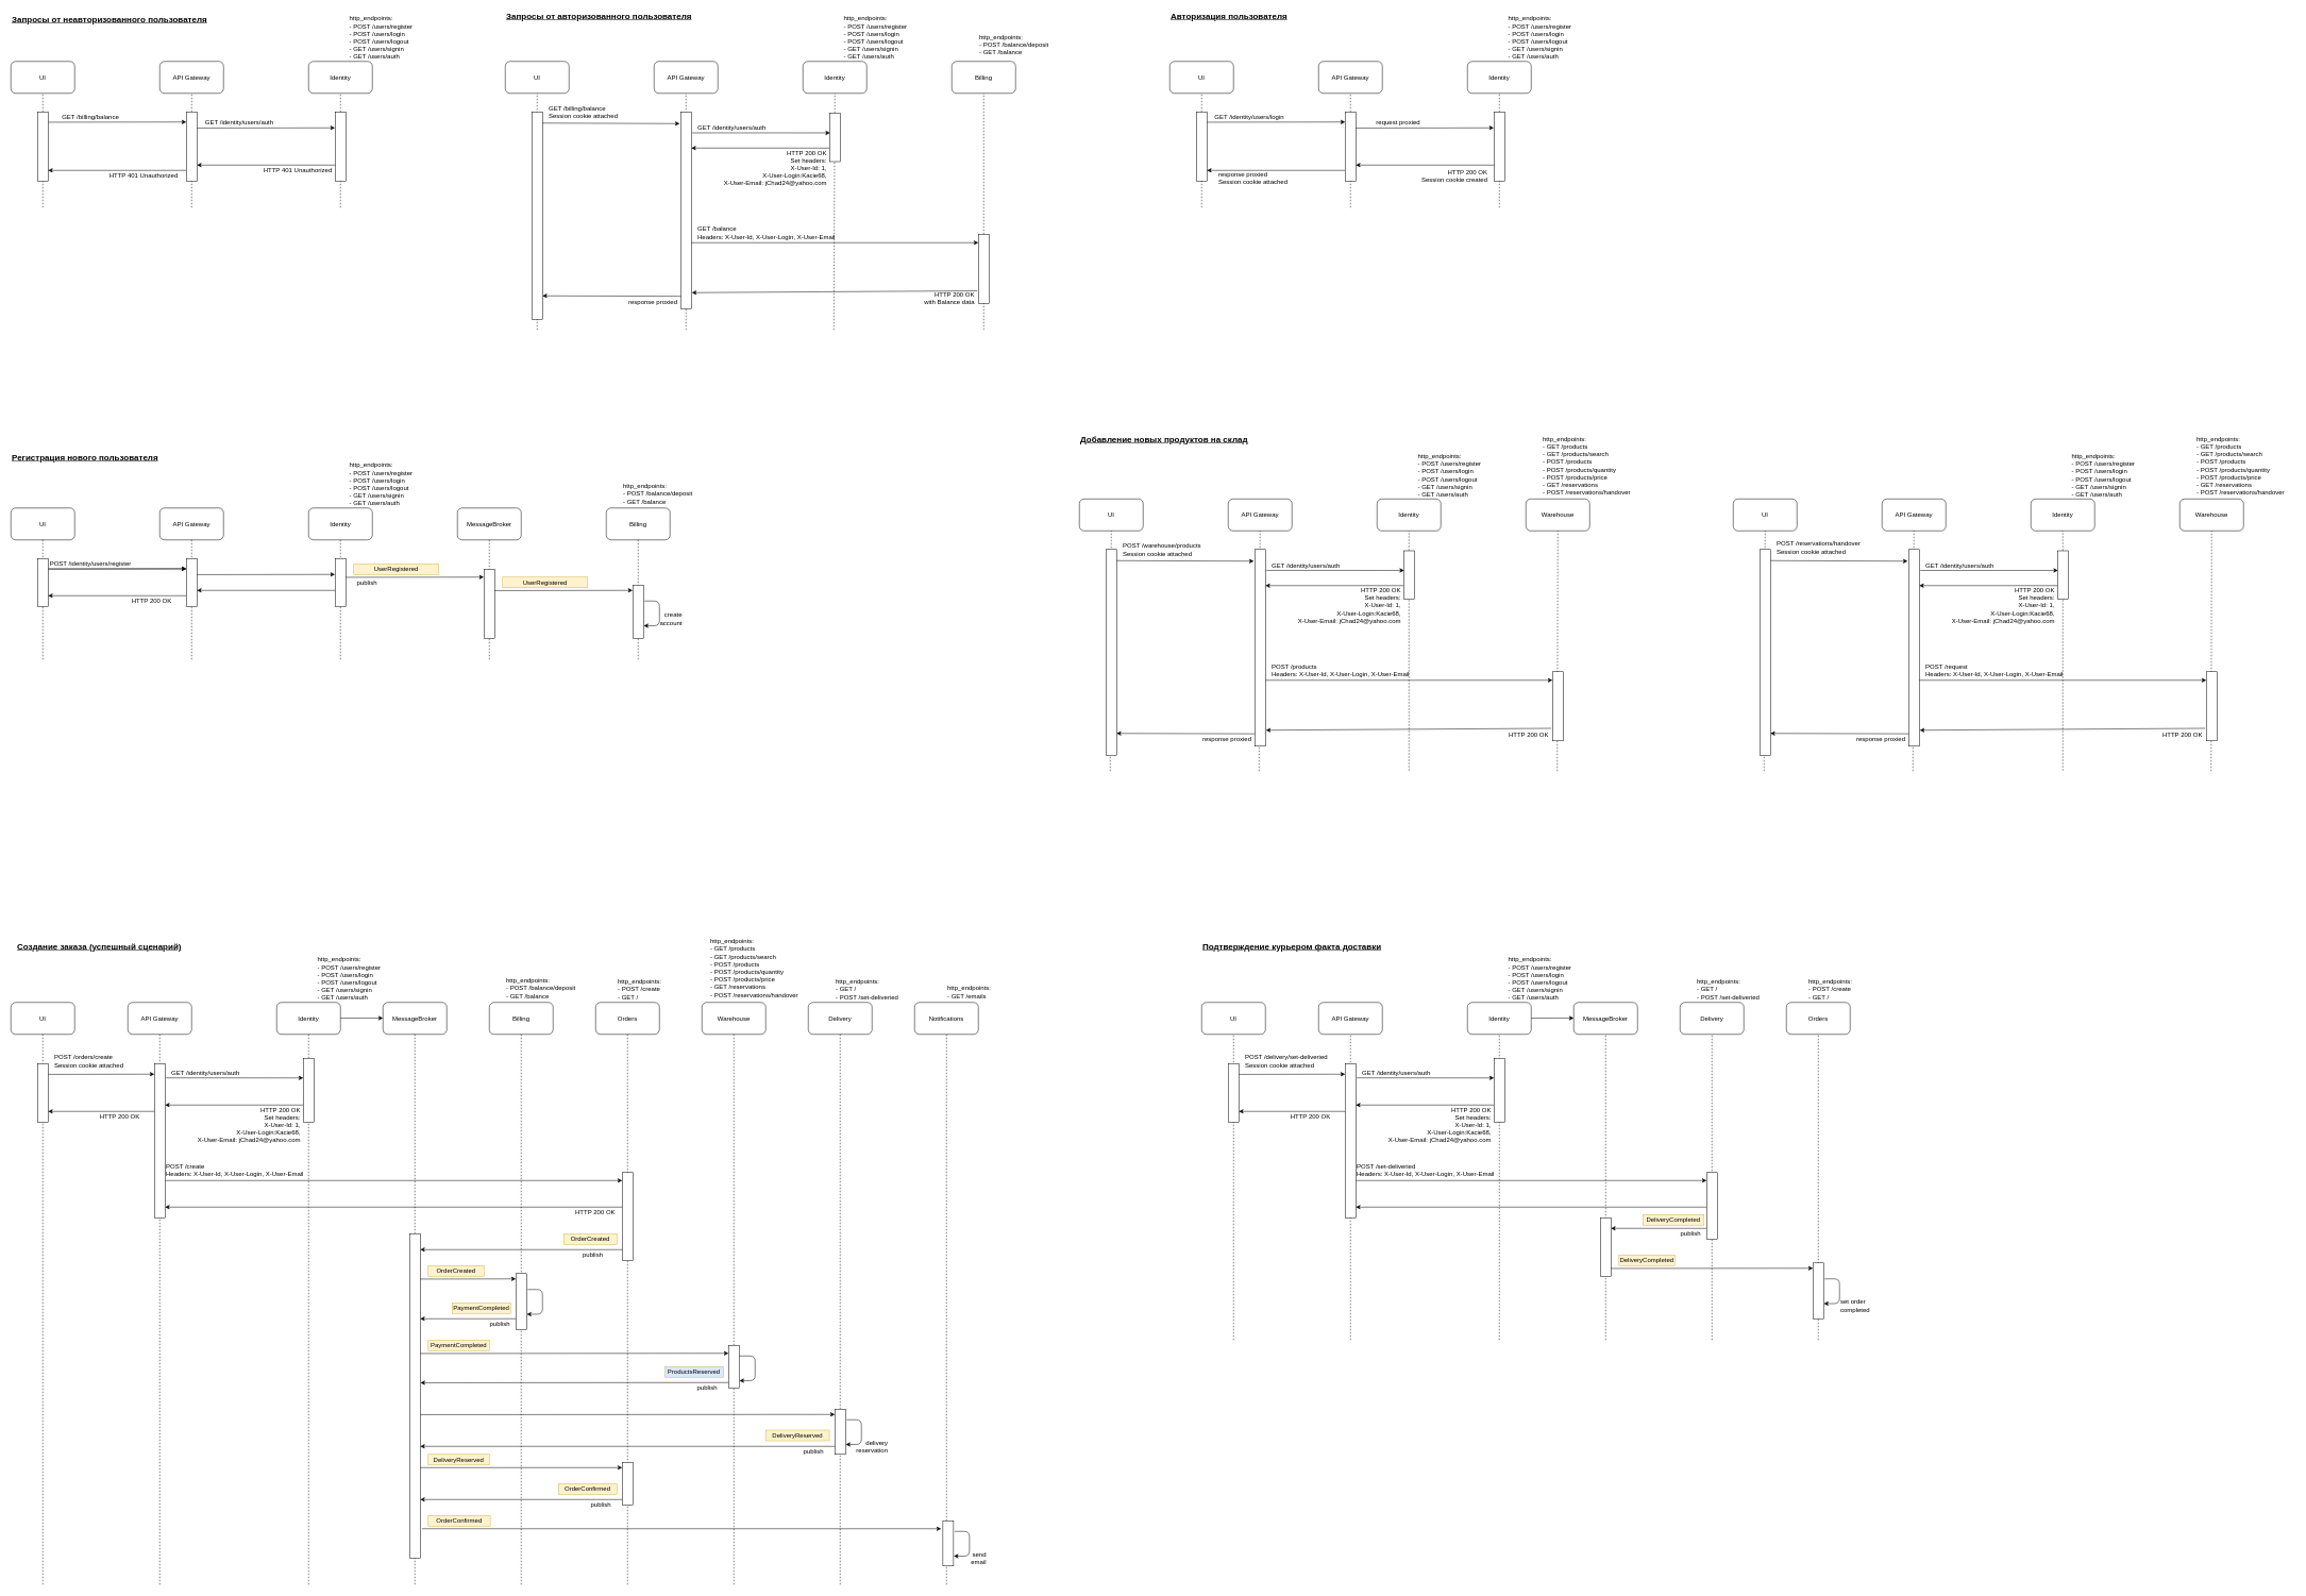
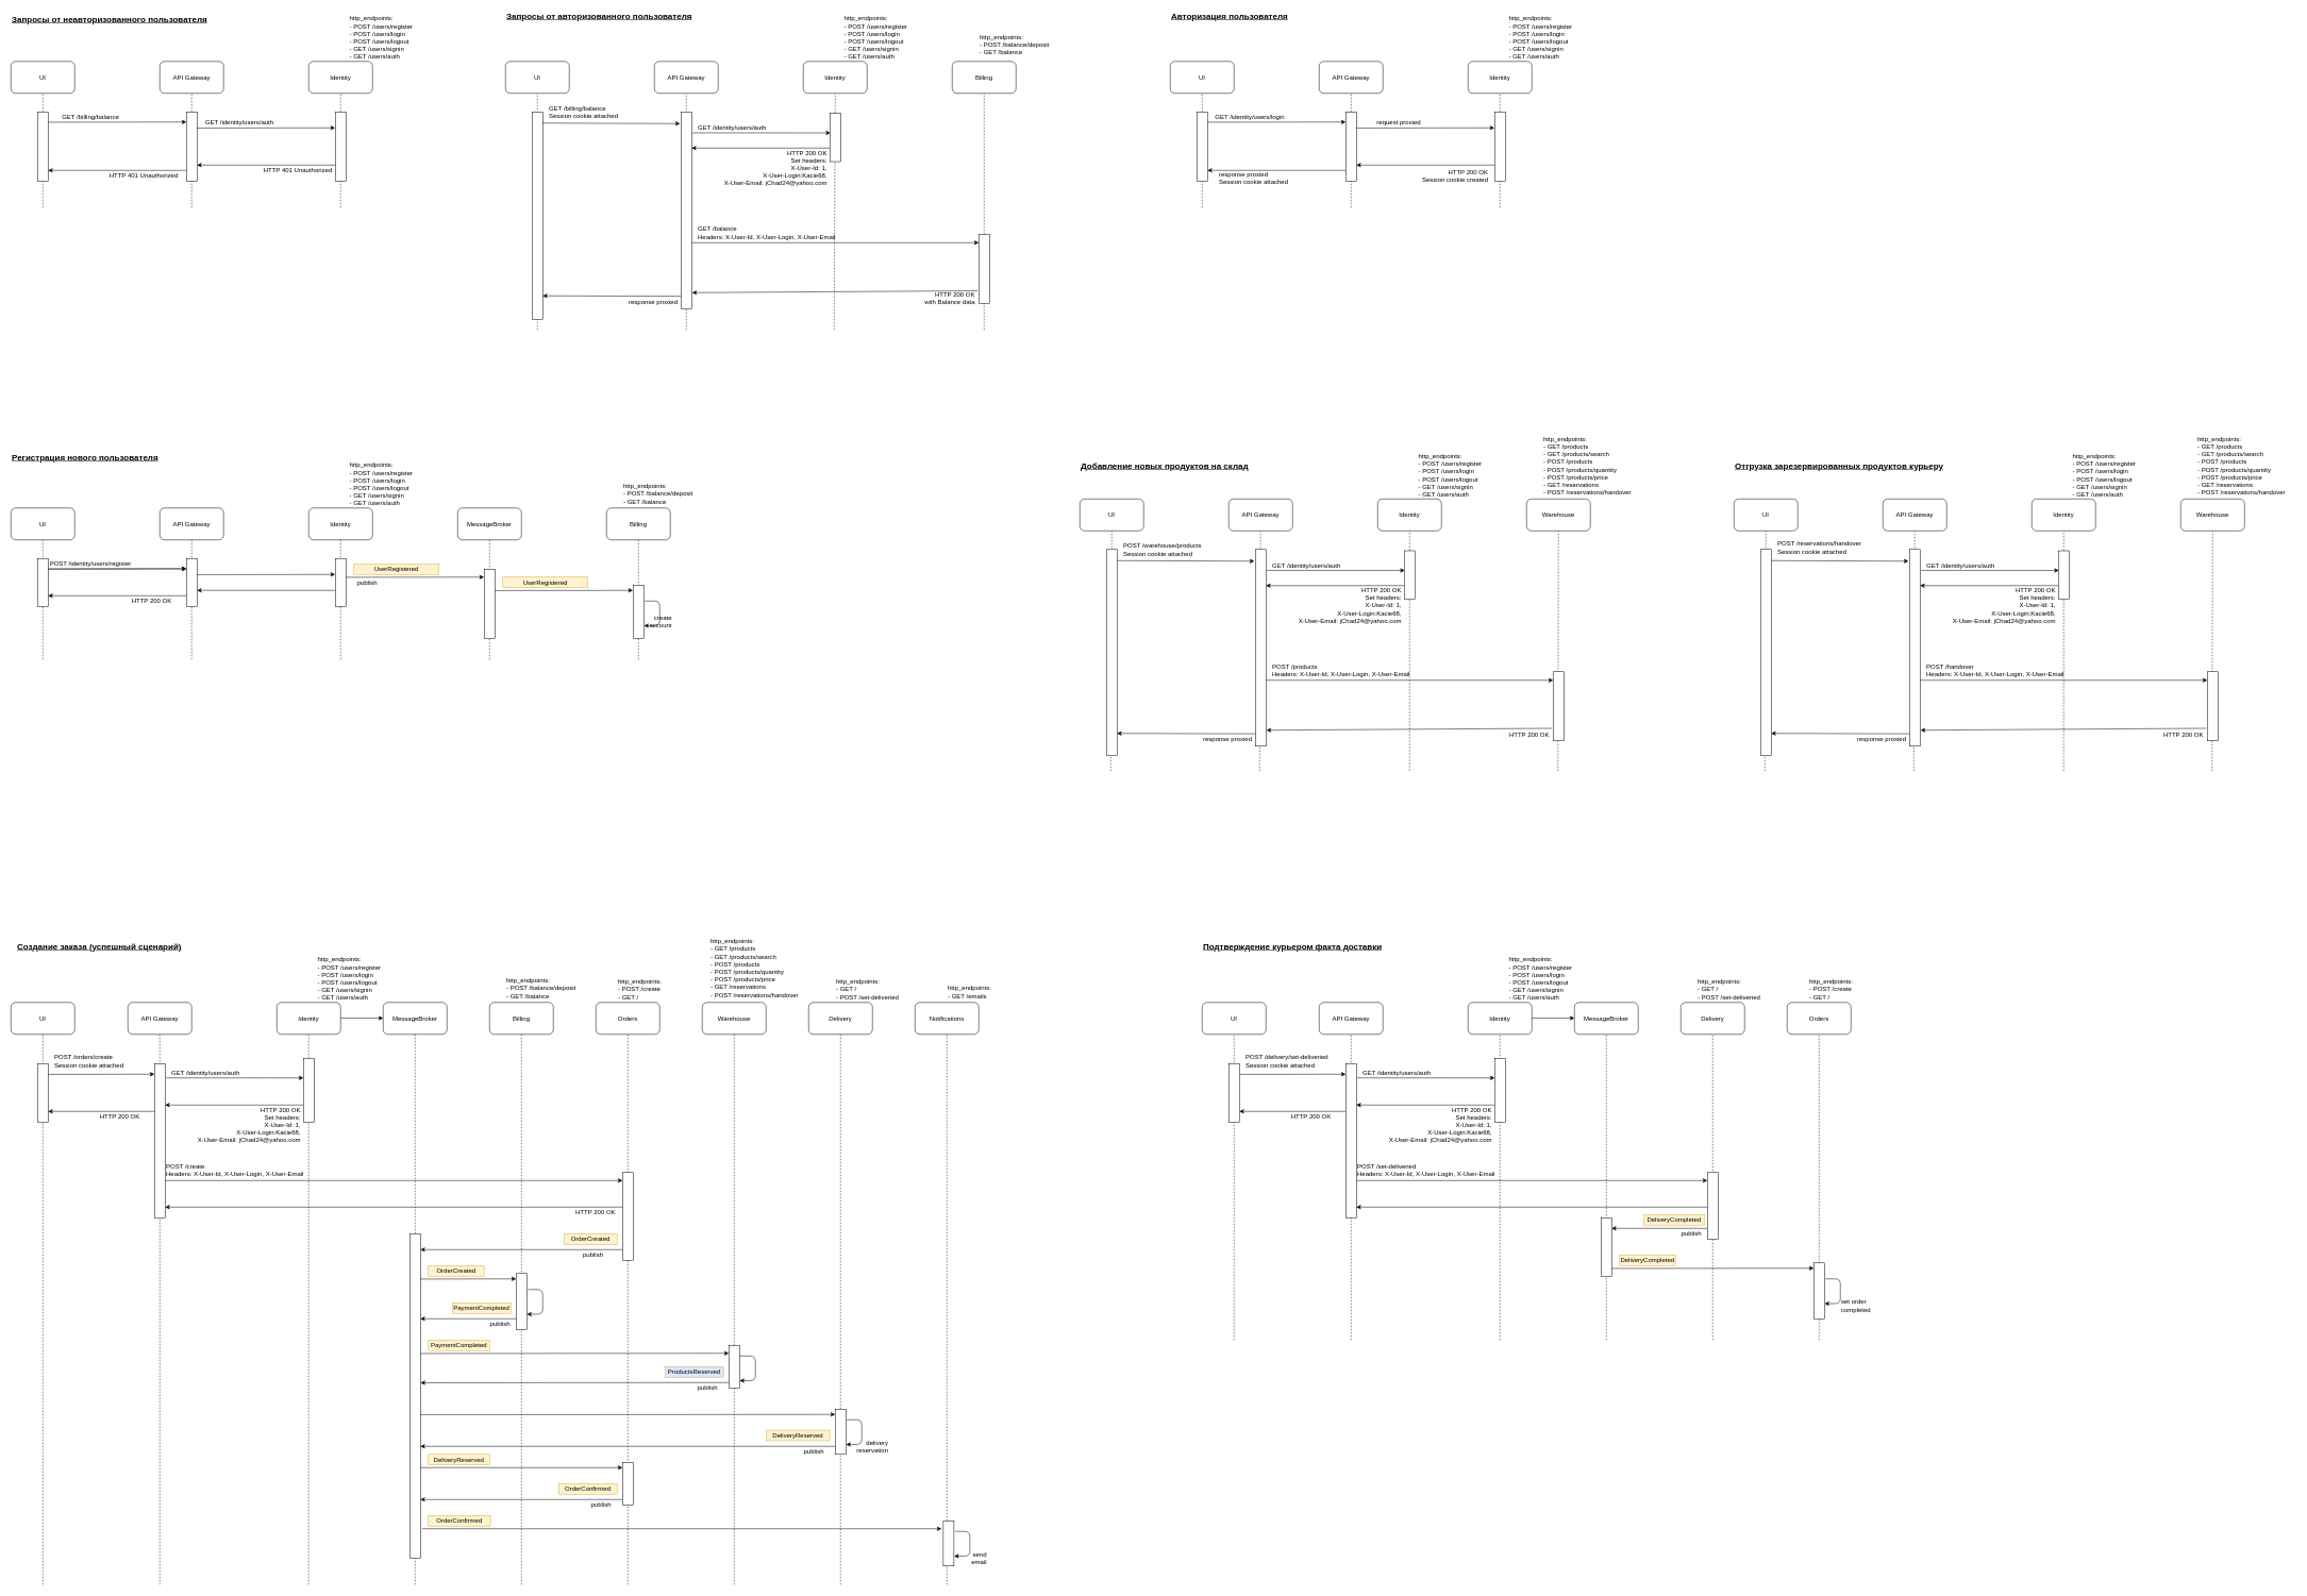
- <mxCell id="269" value="&lt;span style=&quot;font-size: 16px&quot;&gt;&lt;b&gt;&lt;u&gt;Добавление новых продуктов на склад&lt;/u&gt;&lt;/b&gt;&lt;/span&gt;" style="text;html=1;strokeColor=none;fillColor=none;align=left;verticalAlign=middle;whiteSpace=wrap;rounded=0;" parent="1" vertex="1"><mxGeometry x="2030" y="815" width="410" height="20" as="geometry" /></mxCell>
+ <mxCell id="269" value="&lt;span style=&quot;font-size: 16px&quot;&gt;&lt;b&gt;&lt;u&gt;Добавление новых продуктов на склад&lt;/u&gt;&lt;/b&gt;&lt;/span&gt;" style="text;html=1;strokeColor=none;fillColor=none;align=left;verticalAlign=middle;whiteSpace=wrap;rounded=0;" parent="1" vertex="1"><mxGeometry x="2030" y="865" width="410" height="20" as="geometry" /></mxCell>
+ <mxCell id="270" value="&lt;span style=&quot;font-size: 16px&quot;&gt;&lt;b&gt;&lt;u&gt;Отгрузка зарезервированных продуктов курьеру&lt;/u&gt;&lt;/b&gt;&lt;/span&gt;" style="text;html=1;strokeColor=none;fillColor=none;align=left;verticalAlign=middle;whiteSpace=wrap;rounded=0;" parent="1" vertex="1"><mxGeometry x="3260" y="865" width="410" height="20" as="geometry" /></mxCell>
- <mxCell id="65" value="create&lt;br&gt;account" style="text;html=1;strokeColor=none;fillColor=none;align=right;verticalAlign=middle;whiteSpace=wrap;rounded=0;" parent="1" vertex="1"><mxGeometry x="1250" y="1142.5" width="35" height="40" as="geometry" /></mxCell>
+ <mxCell id="65" value="create&lt;br&gt;account" style="text;html=1;strokeColor=none;fillColor=none;align=right;verticalAlign=middle;whiteSpace=wrap;rounded=0;" parent="1" vertex="1"><mxGeometry x="1230" y="1147.5" width="35" height="40" as="geometry" /></mxCell>
- <mxCell id="223" value="POST /request&lt;br&gt;Headers:&amp;nbsp;&lt;span style=&quot;text-align: right&quot;&gt;X-User-Id,&amp;nbsp;&lt;/span&gt;&lt;span style=&quot;text-align: right&quot;&gt;X-User-Login&lt;/span&gt;&lt;span style=&quot;text-align: justify&quot;&gt;,&amp;nbsp;&lt;/span&gt;&lt;span style=&quot;text-align: right&quot;&gt;X-User-Email&lt;/span&gt;" style="text;html=1;strokeColor=none;fillColor=none;align=left;verticalAlign=middle;whiteSpace=wrap;rounded=0;" parent="1" vertex="1"><mxGeometry x="3620" y="1250" width="290" height="20" as="geometry" /></mxCell>
+ <mxCell id="223" value="POST /handover&lt;br&gt;Headers:&amp;nbsp;&lt;span style=&quot;text-align: right&quot;&gt;X-User-Id,&amp;nbsp;&lt;/span&gt;&lt;span style=&quot;text-align: right&quot;&gt;X-User-Login&lt;/span&gt;&lt;span style=&quot;text-align: justify&quot;&gt;,&amp;nbsp;&lt;/span&gt;&lt;span style=&quot;text-align: right&quot;&gt;X-User-Email&lt;/span&gt;" style="text;html=1;strokeColor=none;fillColor=none;align=left;verticalAlign=middle;whiteSpace=wrap;rounded=0;" parent="1" vertex="1"><mxGeometry x="3620" y="1250" width="290" height="20" as="geometry" /></mxCell>
